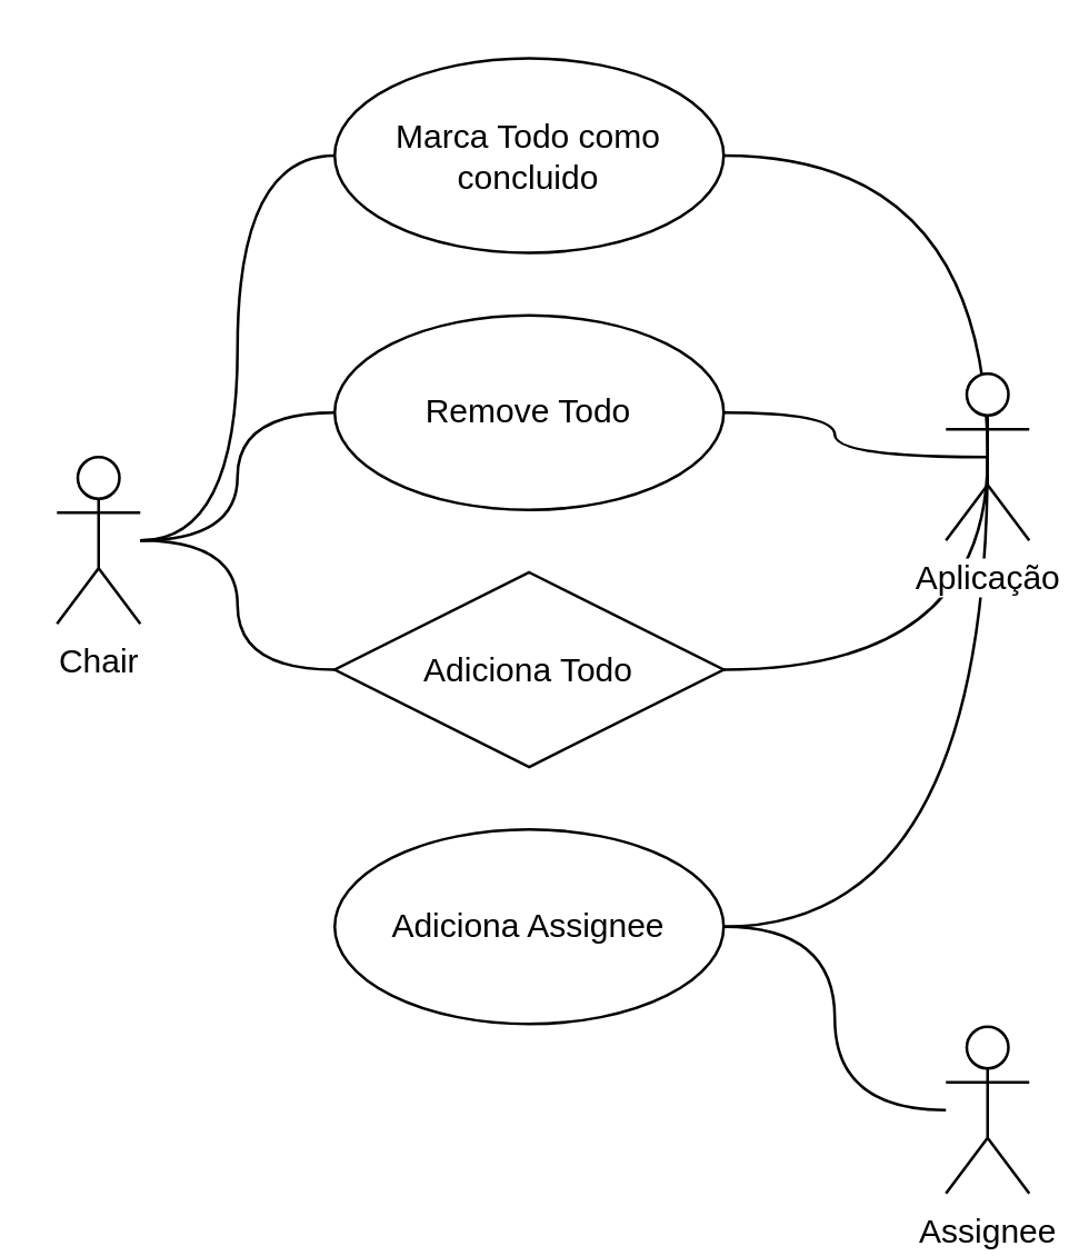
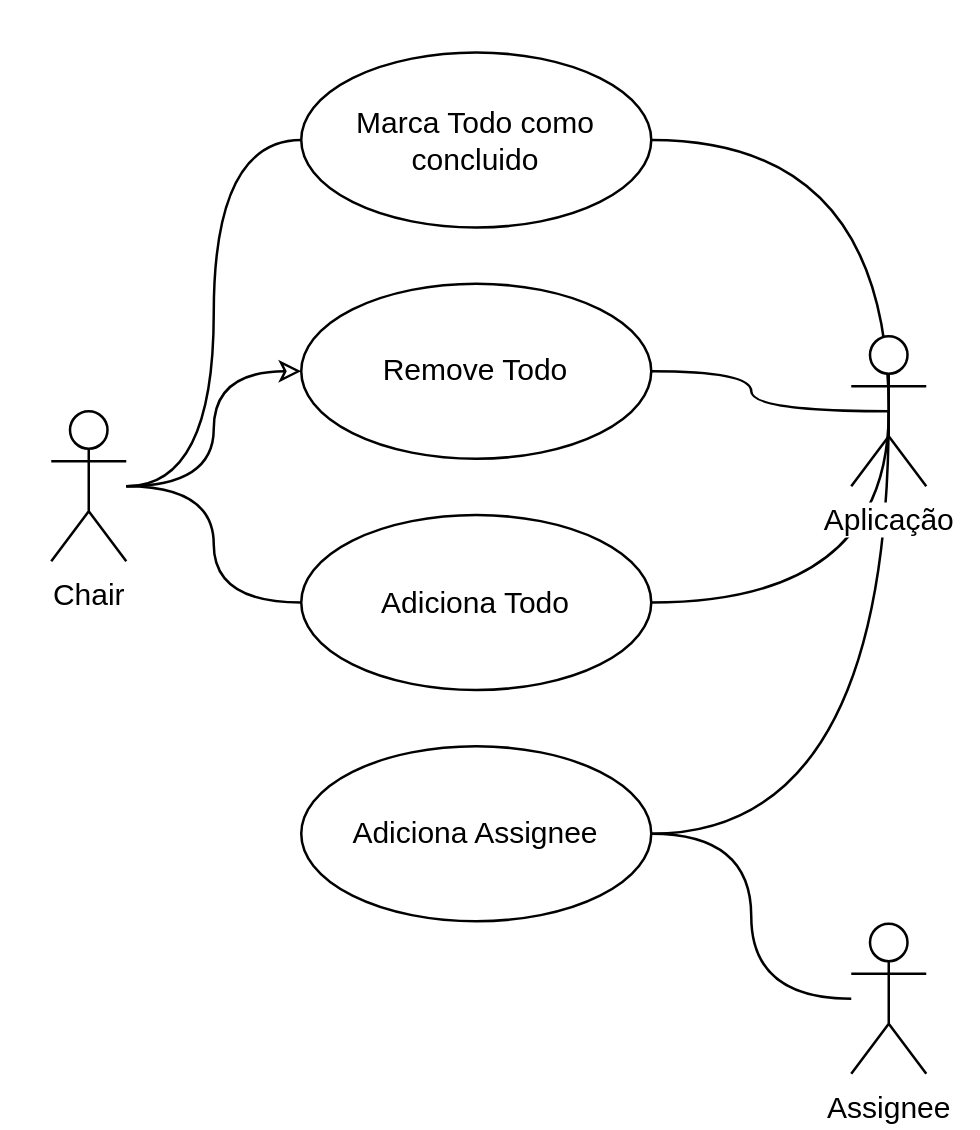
- <mxCell id="3" style="edgeStyle=orthogonalEdgeStyle;curved=1;orthogonalLoop=1;jettySize=auto;html=1;entryX=0;entryY=0.5;entryDx=0;entryDy=0;endArrow=none;endFill=0;" edge="1" parent="1" source="5" target="11"><mxGeometry relative="1" as="geometry" /></mxCell>
+ <mxCell id="3" style="edgeStyle=orthogonalEdgeStyle;curved=1;orthogonalLoop=1;jettySize=auto;html=1;entryX=0;entryY=0.5;entryDx=0;entryDy=0;endArrow=classic;endFill=0;" edge="1" parent="1" source="5" target="11"><mxGeometry relative="1" as="geometry" /></mxCell>
- <mxCell id="7" value="Adiciona Todo" style="rhombus;whiteSpace=wrap;html=1;" parent="1" vertex="1"><mxGeometry x="120" y="205.5" width="140" height="70" as="geometry" /></mxCell>
+ <mxCell id="7" value="Adiciona Todo" style="ellipse;whiteSpace=wrap;html=1;" parent="1" vertex="1"><mxGeometry x="120" y="205.5" width="140" height="70" as="geometry" /></mxCell>
